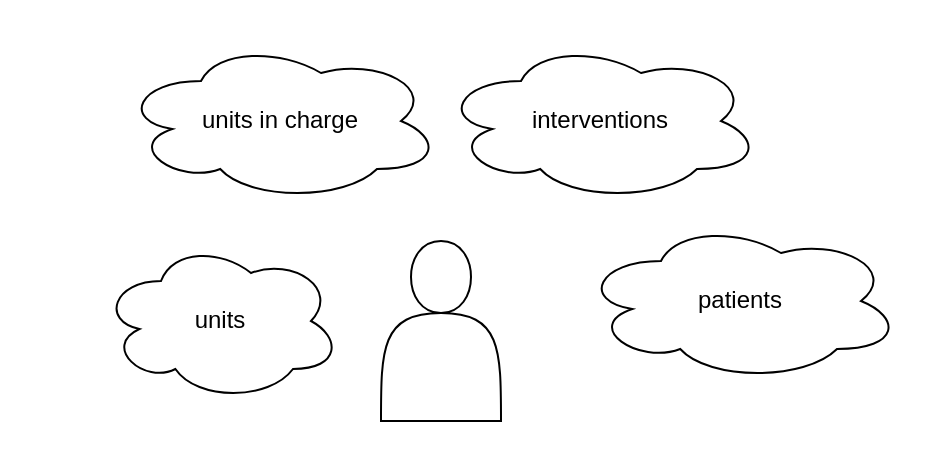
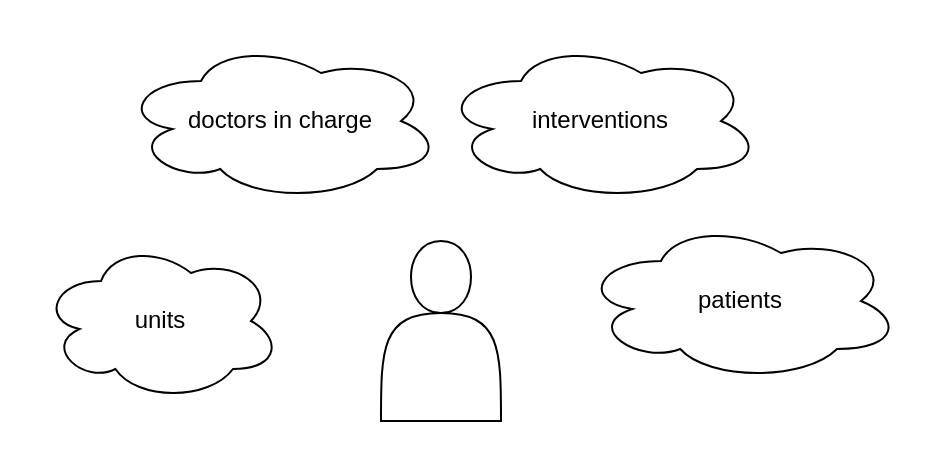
- <mxCell id="4" value="units in charge" style="ellipse;shape=cloud;whiteSpace=wrap;html=1;" parent="1" vertex="1"><mxGeometry x="60" y="20" width="160" height="80" as="geometry" /></mxCell>
+ <mxCell id="4" value="doctors in charge" style="ellipse;shape=cloud;whiteSpace=wrap;html=1;" parent="1" vertex="1"><mxGeometry x="60" y="20" width="160" height="80" as="geometry" /></mxCell>
- <mxCell id="3" value="units" style="ellipse;shape=cloud;whiteSpace=wrap;html=1;" parent="1" vertex="1"><mxGeometry x="50" y="120" width="120" height="80" as="geometry" /></mxCell>
+ <mxCell id="3" value="units" style="ellipse;shape=cloud;whiteSpace=wrap;html=1;" parent="1" vertex="1"><mxGeometry x="20" y="120" width="120" height="80" as="geometry" /></mxCell>
